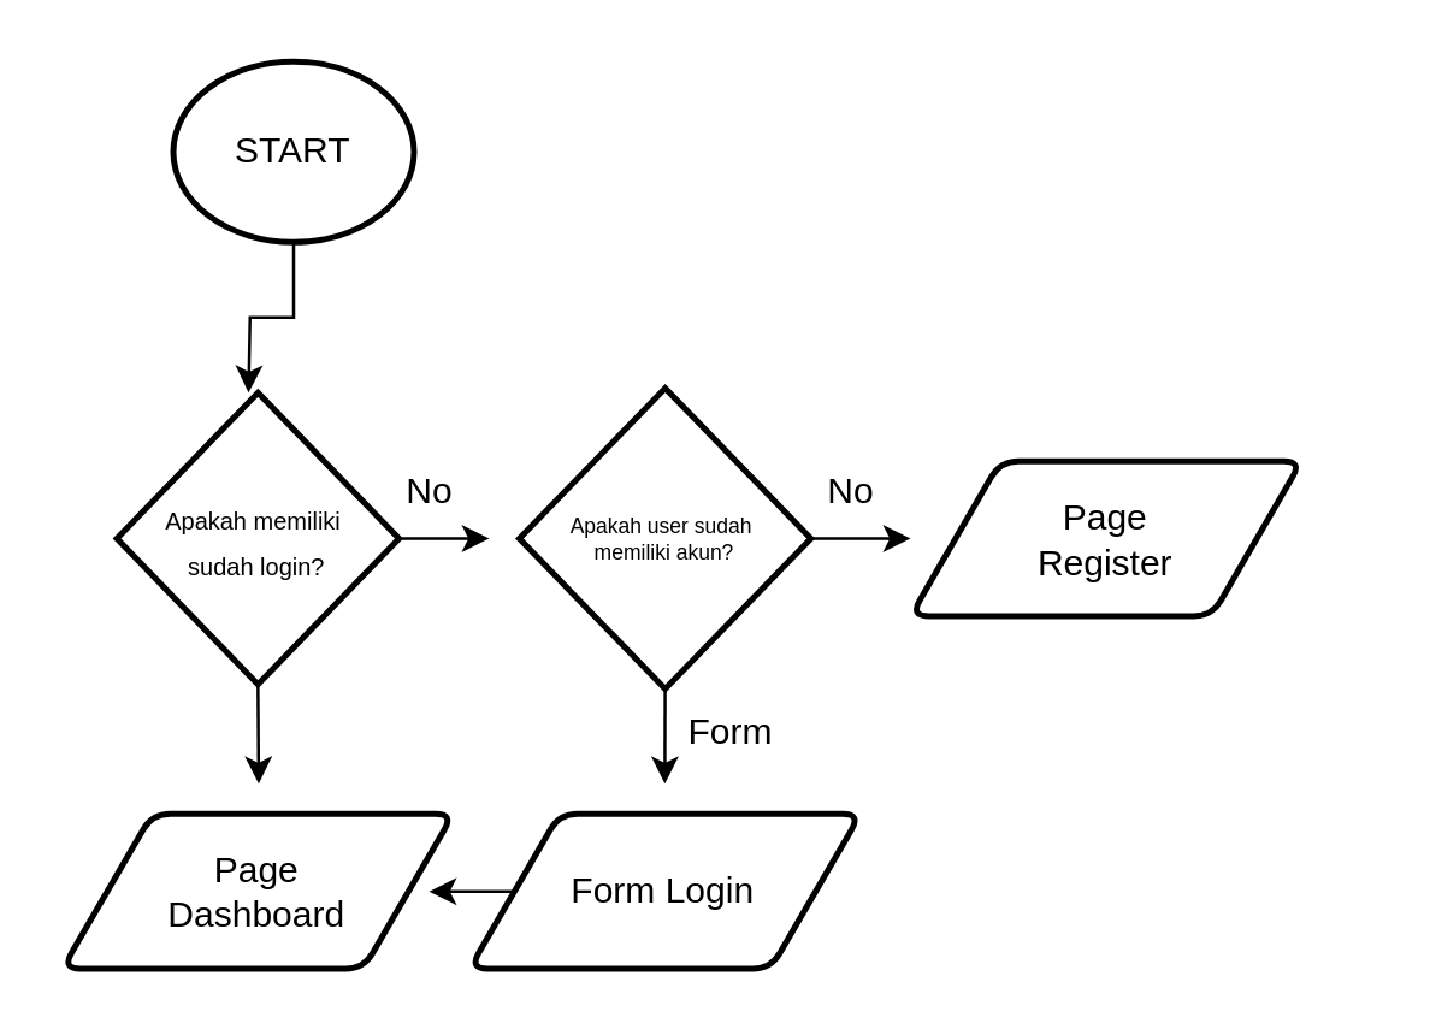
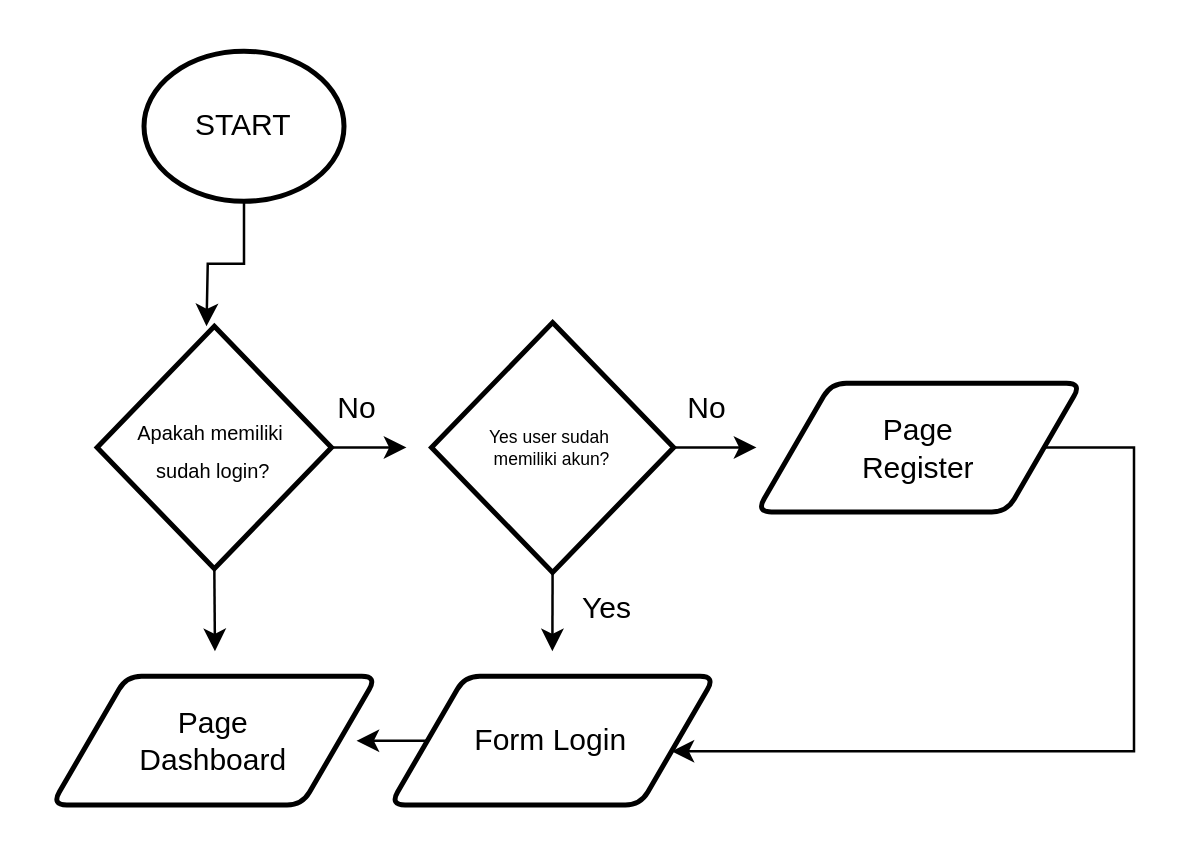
- <mxCell id="11" value="&lt;div style=&quot;font-size: 7px;&quot;&gt;&lt;span style=&quot;background-color: initial;&quot;&gt;&lt;font style=&quot;font-size: 7px;&quot;&gt;Apakah user sudah&amp;nbsp;&lt;/font&gt;&lt;/span&gt;&lt;/div&gt;&lt;div style=&quot;font-size: 7px;&quot;&gt;&lt;span style=&quot;background-color: initial;&quot;&gt;&lt;font style=&quot;font-size: 7px;&quot;&gt;memiliki akun?&lt;/font&gt;&lt;/span&gt;&lt;/div&gt;" style="strokeWidth=2;html=1;shape=mxgraph.flowchart.decision;whiteSpace=wrap;align=center;" vertex="1" parent="1"><mxGeometry x="172" y="128.5" width="96.87" height="100" as="geometry" /></mxCell>
+ <mxCell id="11" value="&lt;div style=&quot;font-size: 7px;&quot;&gt;&lt;span style=&quot;background-color: initial;&quot;&gt;&lt;font style=&quot;font-size: 7px;&quot;&gt;Yes user sudah&amp;nbsp;&lt;/font&gt;&lt;/span&gt;&lt;/div&gt;&lt;div style=&quot;font-size: 7px;&quot;&gt;&lt;span style=&quot;background-color: initial;&quot;&gt;&lt;font style=&quot;font-size: 7px;&quot;&gt;memiliki akun?&lt;/font&gt;&lt;/span&gt;&lt;/div&gt;" style="strokeWidth=2;html=1;shape=mxgraph.flowchart.decision;whiteSpace=wrap;align=center;" vertex="1" parent="1"><mxGeometry x="172" y="128.5" width="96.87" height="100" as="geometry" /></mxCell>
- <mxCell id="14" value="Form" style="text;html=1;align=center;verticalAlign=middle;resizable=0;points=[];autosize=1;strokeColor=none;fillColor=none;" vertex="1" parent="1"><mxGeometry x="222" y="228" width="40" height="30" as="geometry" /></mxCell>
+ <mxCell id="14" value="Yes" style="text;html=1;align=center;verticalAlign=middle;resizable=0;points=[];autosize=1;strokeColor=none;fillColor=none;" vertex="1" parent="1"><mxGeometry x="222" y="228" width="40" height="30" as="geometry" /></mxCell>
+ <mxCell id="15" style="edgeStyle=orthogonalEdgeStyle;rounded=0;orthogonalLoop=1;jettySize=auto;html=1;exitX=1;exitY=0.5;exitDx=0;exitDy=0;" edge="1" parent="1" source="16" target="8"><mxGeometry relative="1" as="geometry"><mxPoint x="452" y="300" as="targetPoint" /><Array as="points"><mxPoint x="453" y="178" /><mxPoint x="453" y="300" /></Array></mxGeometry></mxCell>
